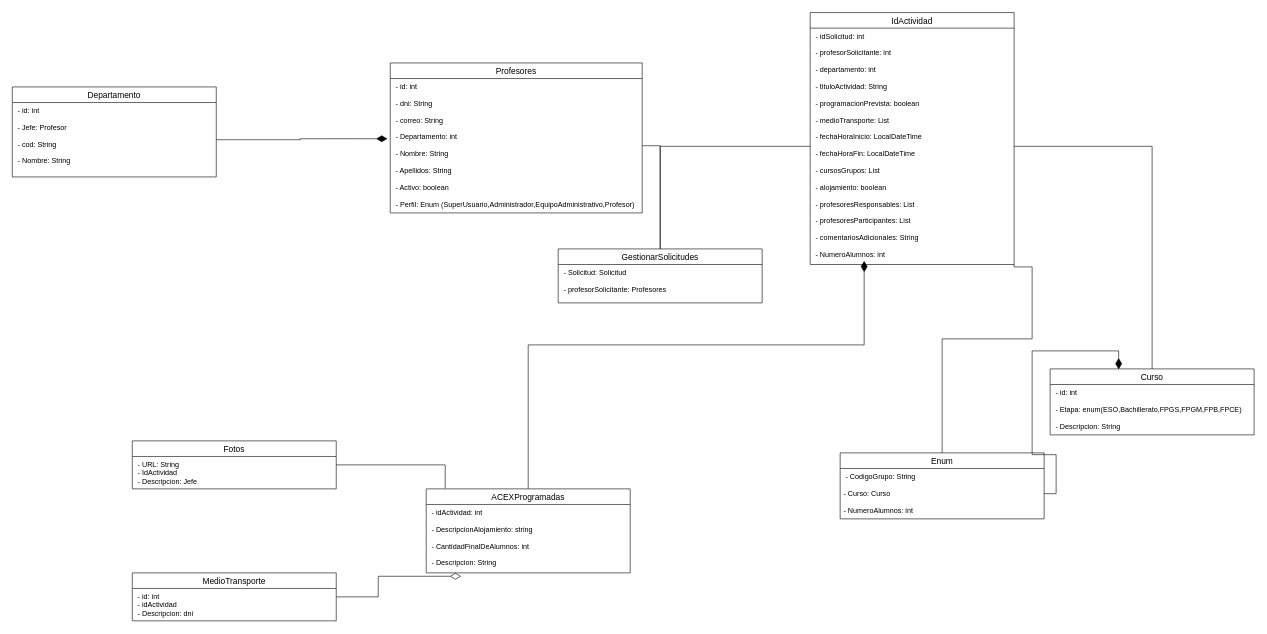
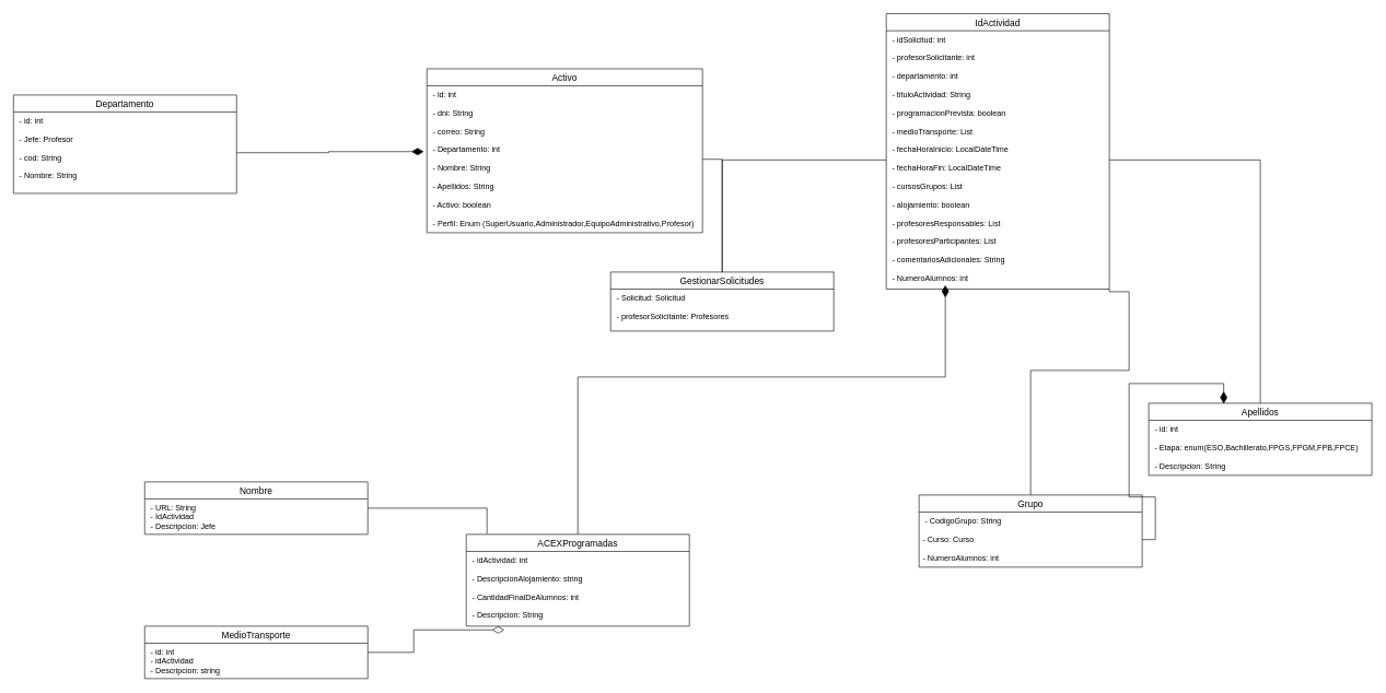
- <mxCell id="4" value="Profesores" style="swimlane;fontStyle=0;childLayout=stackLayout;horizontal=1;startSize=26;horizontalStack=0;resizeParent=1;resizeParentMax=0;resizeLast=0;collapsible=1;marginBottom=0;align=center;fontSize=14;" vertex="1" parent="1"><mxGeometry x="650" y="104" width="420" height="250" as="geometry" /></mxCell>
+ <mxCell id="4" value="Activo" style="swimlane;fontStyle=0;childLayout=stackLayout;horizontal=1;startSize=26;horizontalStack=0;resizeParent=1;resizeParentMax=0;resizeLast=0;collapsible=1;marginBottom=0;align=center;fontSize=14;" vertex="1" parent="1"><mxGeometry x="650" y="104" width="420" height="250" as="geometry" /></mxCell>
- <mxCell id="21" value="Curso" style="swimlane;fontStyle=0;childLayout=stackLayout;horizontal=1;startSize=26;horizontalStack=0;resizeParent=1;resizeParentMax=0;resizeLast=0;collapsible=1;marginBottom=0;align=center;fontSize=14;" vertex="1" parent="1"><mxGeometry x="1750" y="614" width="340" height="110" as="geometry" /></mxCell>
+ <mxCell id="21" value="Apellidos" style="swimlane;fontStyle=0;childLayout=stackLayout;horizontal=1;startSize=26;horizontalStack=0;resizeParent=1;resizeParentMax=0;resizeLast=0;collapsible=1;marginBottom=0;align=center;fontSize=14;" vertex="1" parent="1"><mxGeometry x="1750" y="614" width="340" height="110" as="geometry" /></mxCell>
- <mxCell id="9" value="Fotos" style="swimlane;fontStyle=0;childLayout=stackLayout;horizontal=1;startSize=26;horizontalStack=0;resizeParent=1;resizeParentMax=0;resizeLast=0;collapsible=1;marginBottom=0;align=center;fontSize=14;" vertex="1" parent="1"><mxGeometry x="220" y="734" width="340" height="80" as="geometry" /></mxCell>
+ <mxCell id="9" value="Nombre" style="swimlane;fontStyle=0;childLayout=stackLayout;horizontal=1;startSize=26;horizontalStack=0;resizeParent=1;resizeParentMax=0;resizeLast=0;collapsible=1;marginBottom=0;align=center;fontSize=14;" vertex="1" parent="1"><mxGeometry x="220" y="734" width="340" height="80" as="geometry" /></mxCell>
- <mxCell id="18" value="Enum" style="swimlane;fontStyle=0;childLayout=stackLayout;horizontal=1;startSize=26;horizontalStack=0;resizeParent=1;resizeParentMax=0;resizeLast=0;collapsible=1;marginBottom=0;align=center;fontSize=14;" vertex="1" parent="1"><mxGeometry x="1400" y="754" width="340" height="110" as="geometry" /></mxCell>
+ <mxCell id="18" value="Grupo" style="swimlane;fontStyle=0;childLayout=stackLayout;horizontal=1;startSize=26;horizontalStack=0;resizeParent=1;resizeParentMax=0;resizeLast=0;collapsible=1;marginBottom=0;align=center;fontSize=14;" vertex="1" parent="1"><mxGeometry x="1400" y="754" width="340" height="110" as="geometry" /></mxCell>
- <mxCell id="16" value=" - id: int&#10; - idActividad&#10; - Descripcion: dni&#10;" style="text;strokeColor=none;fillColor=none;spacingLeft=4;spacingRight=4;overflow=hidden;rotatable=0;points=[[0,0.5],[1,0.5]];portConstraint=eastwest;fontSize=12;" vertex="1" parent="15"><mxGeometry y="26" width="340" height="54" as="geometry" /></mxCell>
+ <mxCell id="16" value=" - id: int&#10; - idActividad&#10; - Descripcion: string&#10;" style="text;strokeColor=none;fillColor=none;spacingLeft=4;spacingRight=4;overflow=hidden;rotatable=0;points=[[0,0.5],[1,0.5]];portConstraint=eastwest;fontSize=12;" vertex="1" parent="15"><mxGeometry y="26" width="340" height="54" as="geometry" /></mxCell>
